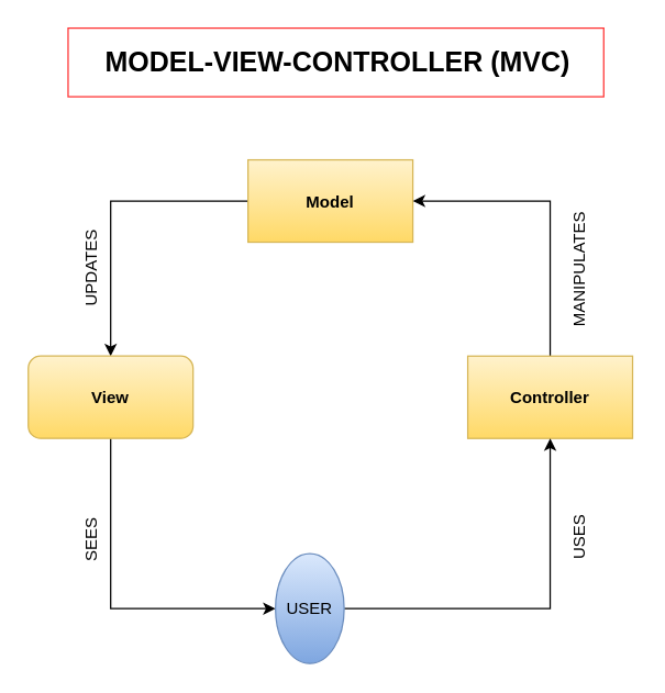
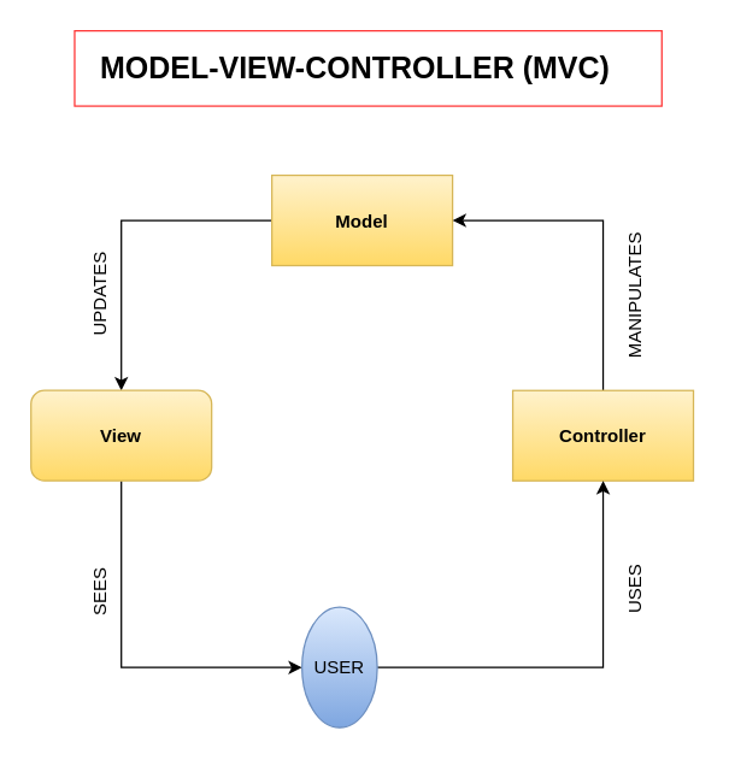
- <mxCell id="15" value="&lt;b&gt;&lt;font style=&quot;font-size: 20px&quot;&gt;MODEL-VIEW-CONTROLLER (MVC)&lt;/font&gt;&lt;/b&gt;" style="text;html=1;align=center;verticalAlign=middle;resizable=0;points=[];autosize=1;" vertex="1" parent="1"><mxGeometry x="70" y="34" width="350" height="20" as="geometry" /></mxCell>
+ <mxCell id="15" value="&lt;b&gt;&lt;font style=&quot;font-size: 20px&quot;&gt;MODEL-VIEW-CONTROLLER (MVC)&lt;/font&gt;&lt;/b&gt;" style="text;html=1;align=center;verticalAlign=middle;resizable=0;points=[];autosize=1;" vertex="1" parent="1"><mxGeometry x="60" y="34" width="350" height="20" as="geometry" /></mxCell>
